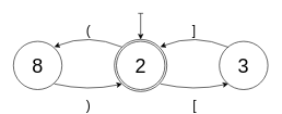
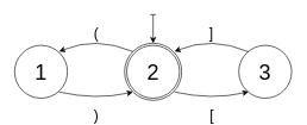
- <mxCell id="7" value="&lt;font style=&quot;font-size: 30px;&quot;&gt;8&lt;/font&gt;" style="ellipse;whiteSpace=wrap;html=1;aspect=fixed;fillColor=none;" vertex="1" parent="1"><mxGeometry x="20" y="63" width="74" height="74" as="geometry" /></mxCell>
+ <mxCell id="7" value="&lt;font style=&quot;font-size: 30px;&quot;&gt;1&lt;/font&gt;" style="ellipse;whiteSpace=wrap;html=1;aspect=fixed;fillColor=none;" vertex="1" parent="1"><mxGeometry x="20" y="63" width="74" height="74" as="geometry" /></mxCell>
